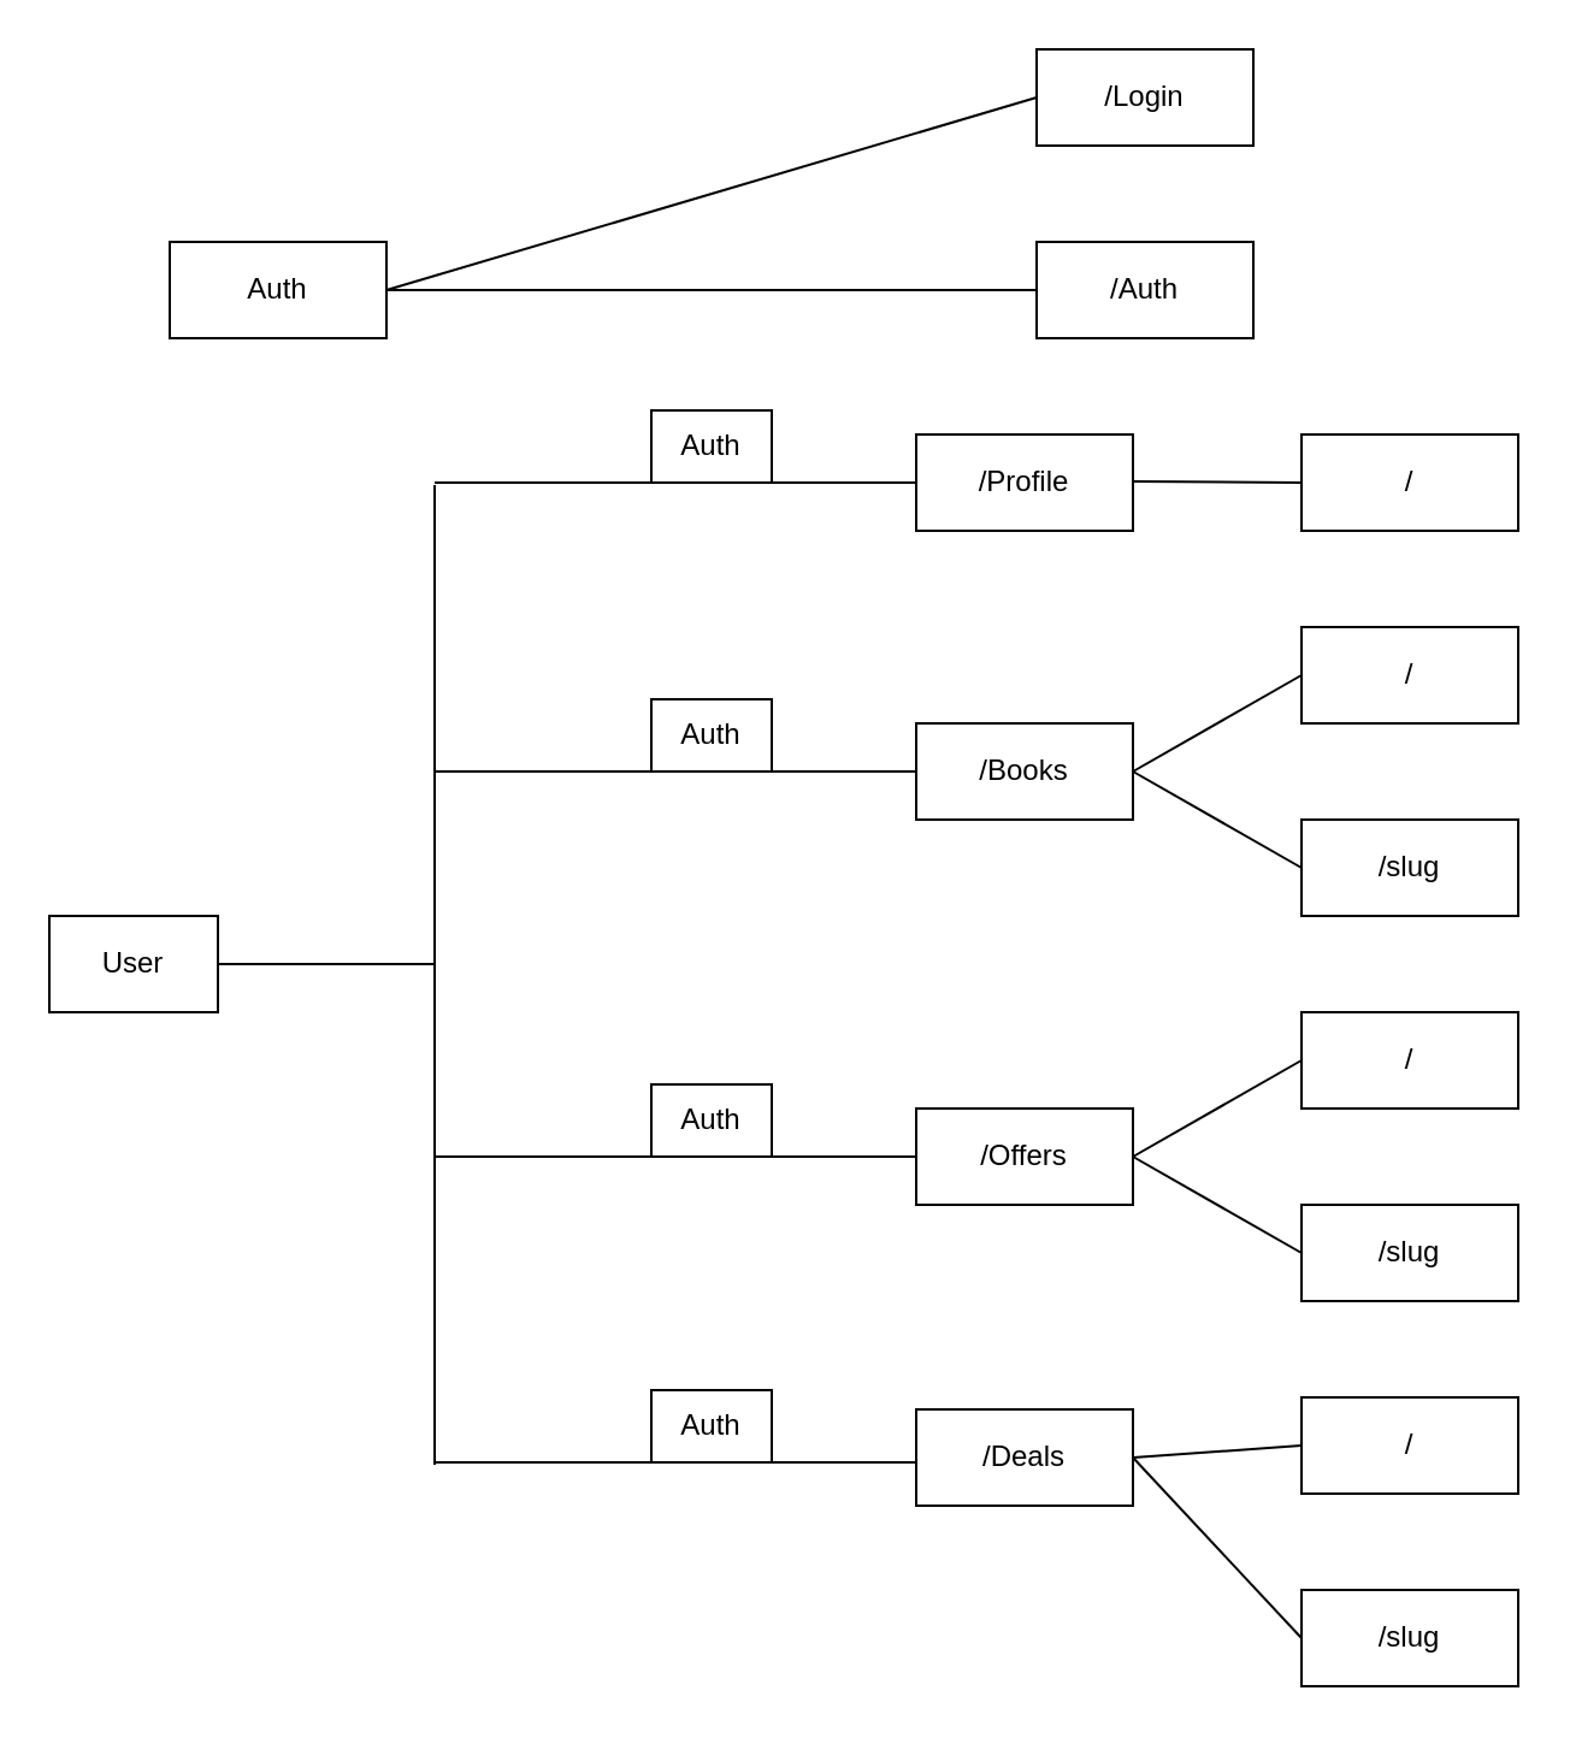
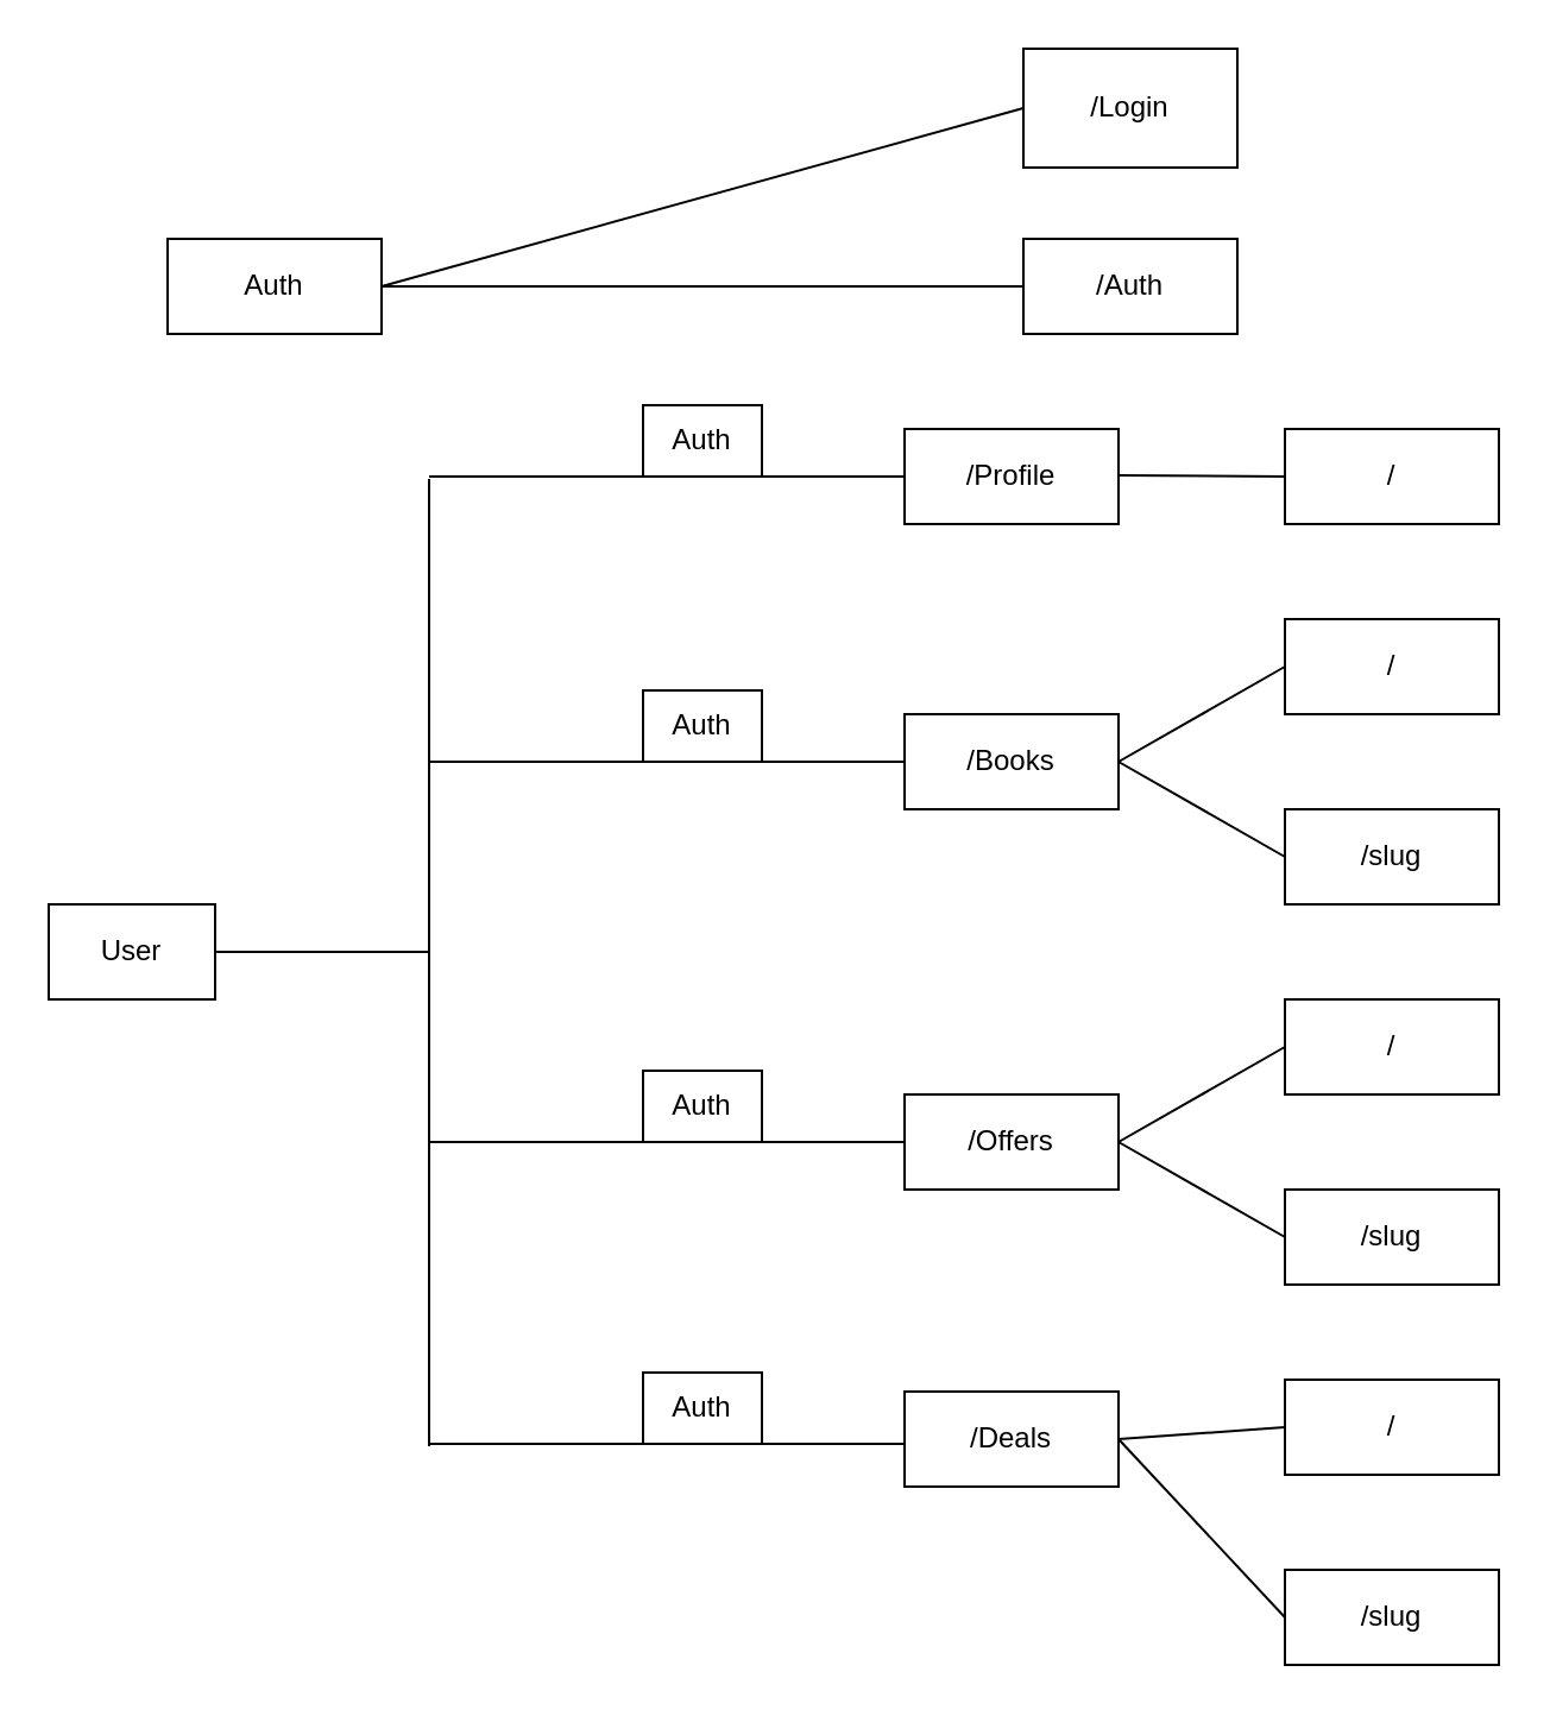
- <mxCell id="4" value="/Login" style="rounded=0;whiteSpace=wrap;html=1;" vertex="1" parent="1"><mxGeometry x="430" y="20" width="90" height="40" as="geometry" /></mxCell>
+ <mxCell id="4" value="/Login" style="rounded=0;whiteSpace=wrap;html=1;" vertex="1" parent="1"><mxGeometry x="430" y="20" width="90" height="50" as="geometry" /></mxCell>
